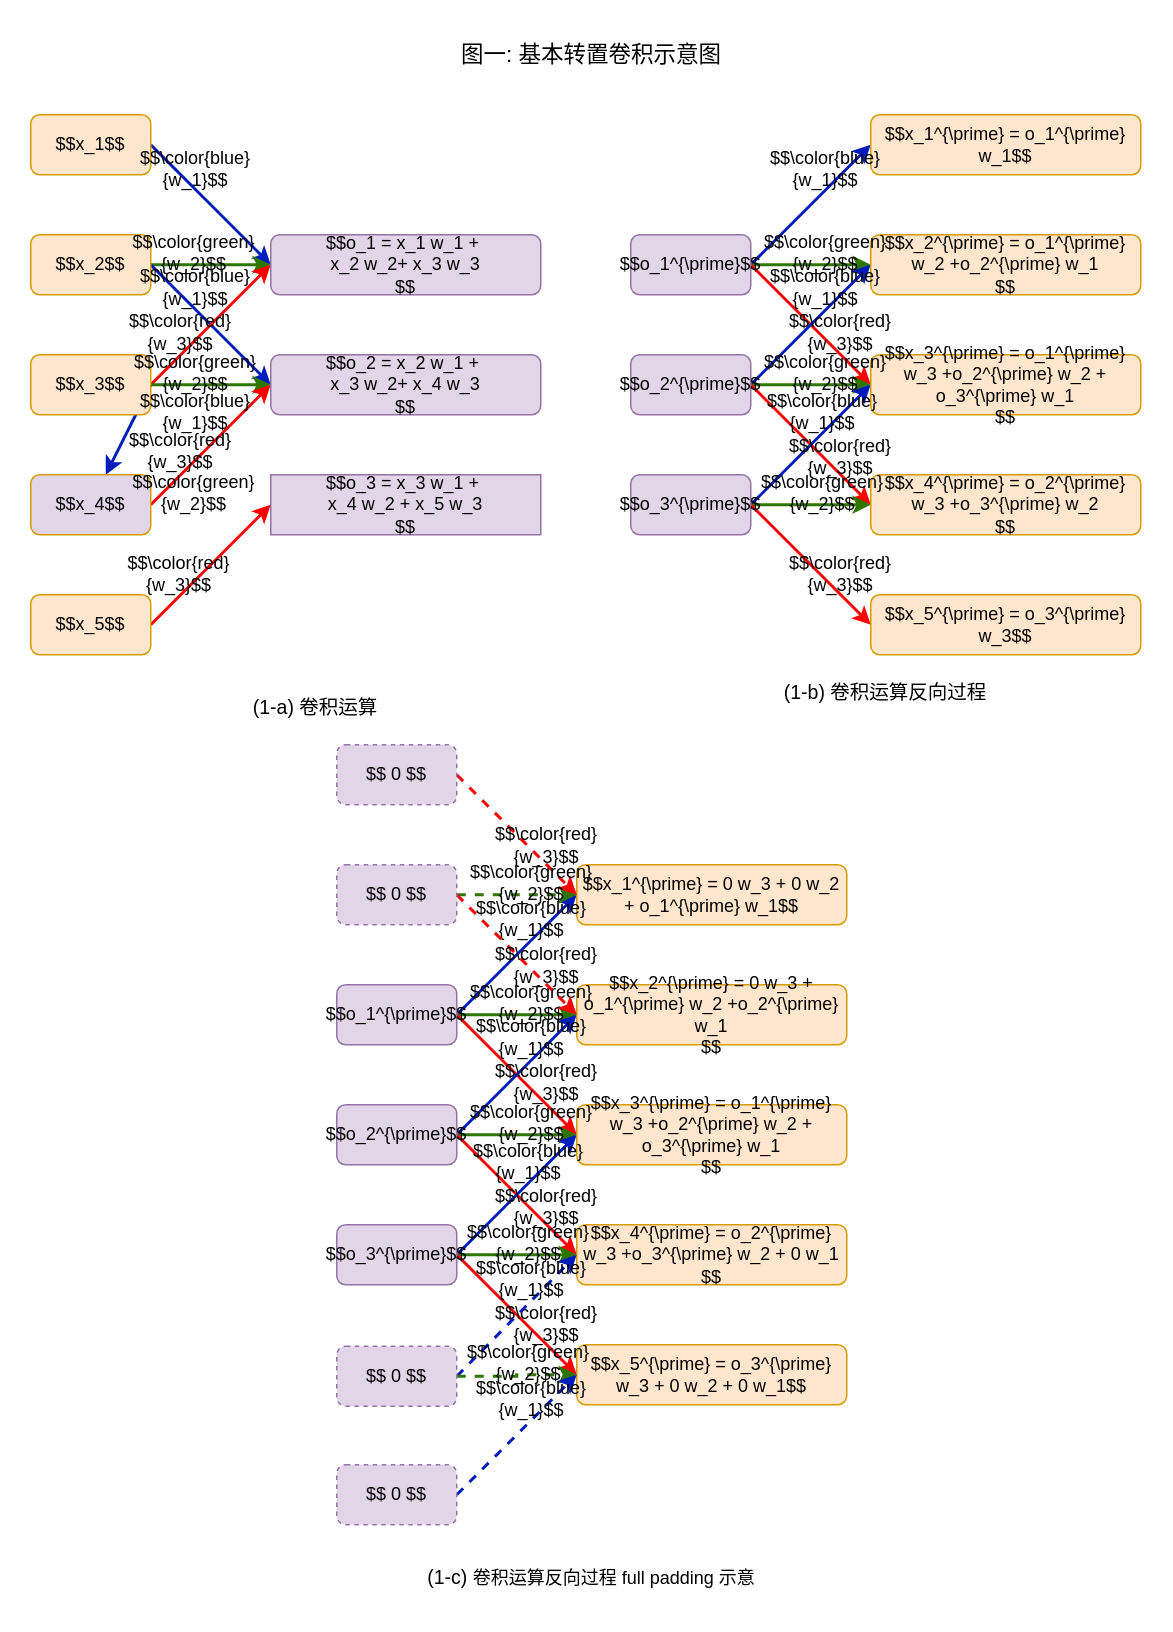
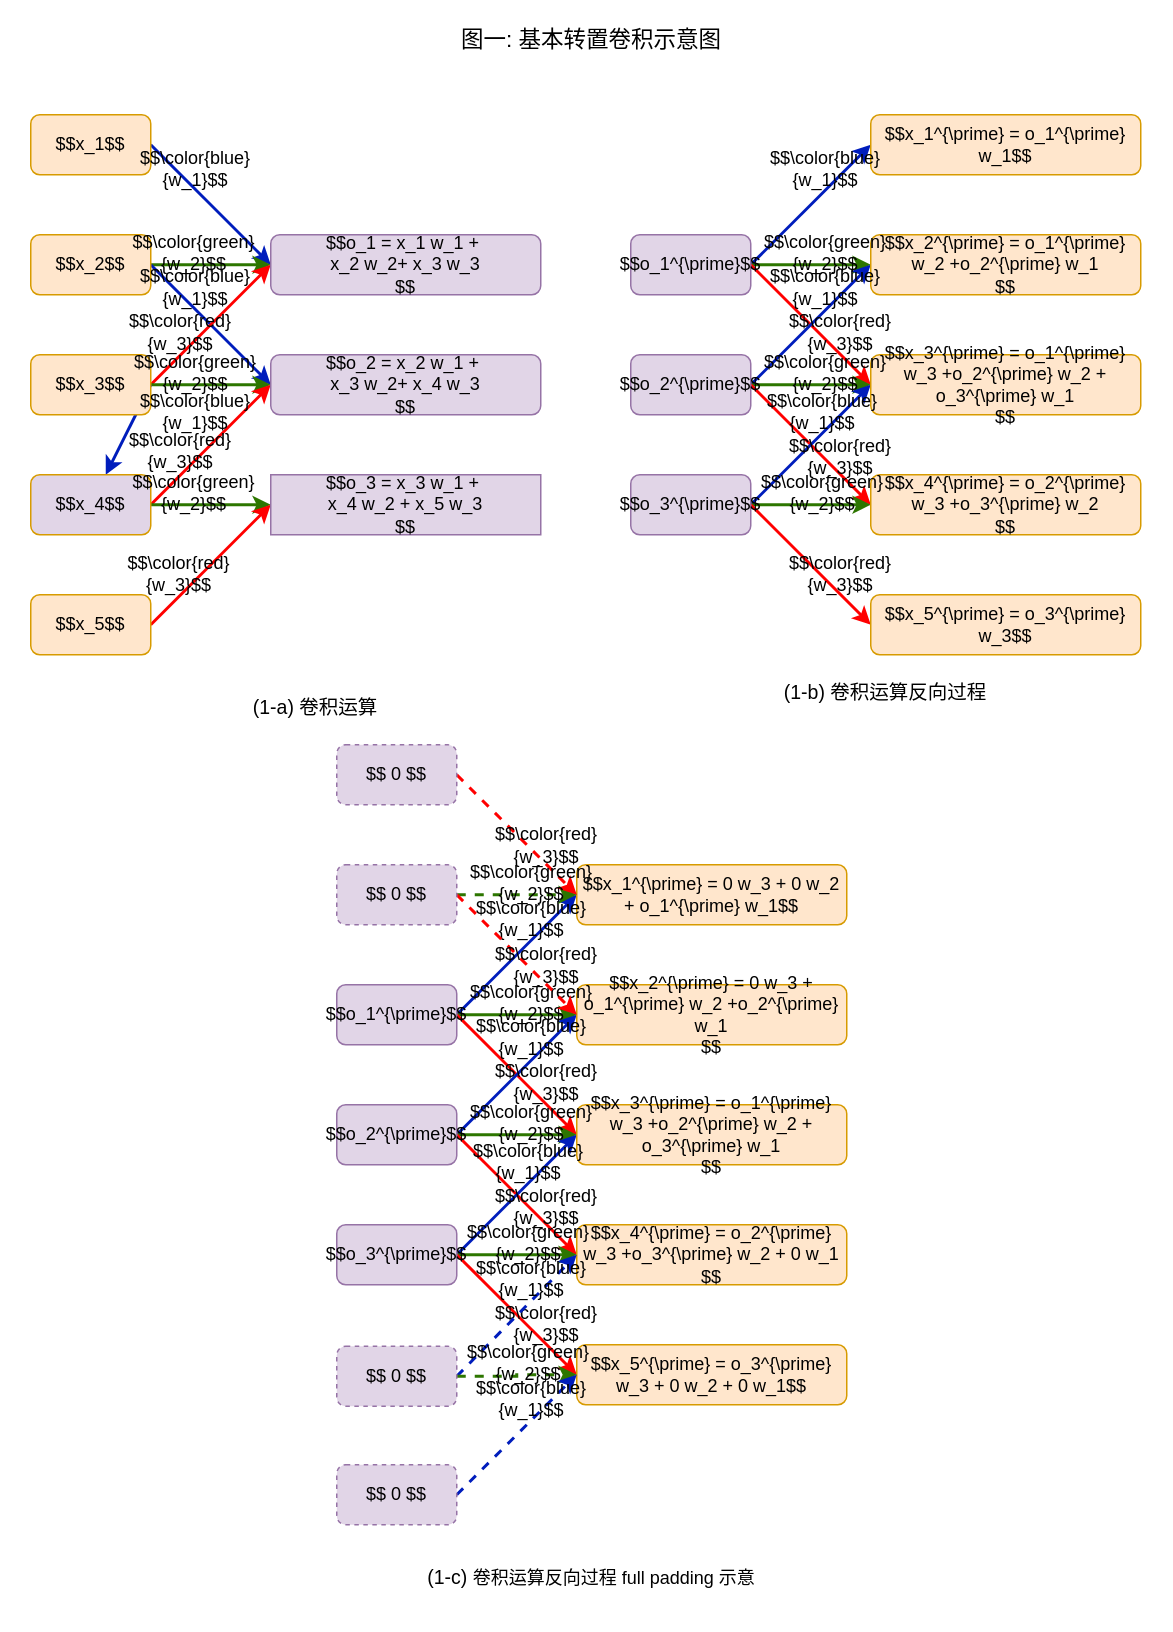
- <mxCell id="54" value="&lt;font style=&quot;font-size: 15px;&quot;&gt;图一: 基本转置卷积示意图&lt;/font&gt;" style="text;html=1;strokeColor=none;fillColor=none;align=center;verticalAlign=middle;whiteSpace=wrap;rounded=0;" parent="1" vertex="1"><mxGeometry x="294" y="20" width="200" height="30" as="geometry" /></mxCell>
+ <mxCell id="54" value="&lt;font style=&quot;font-size: 15px;&quot;&gt;图一: 基本转置卷积示意图&lt;/font&gt;" style="text;html=1;strokeColor=none;fillColor=none;align=center;verticalAlign=middle;whiteSpace=wrap;rounded=0;" parent="1" vertex="1"><mxGeometry x="294" y="10" width="200" height="30" as="geometry" /></mxCell>
+ <mxCell id="12" style="rounded=0;orthogonalLoop=1;jettySize=auto;html=1;exitX=1;exitY=0.5;exitDx=0;exitDy=0;fillColor=#60a917;strokeColor=#2D7600;strokeWidth=2;" parent="1" source="13" target="18" edge="1"><mxGeometry relative="1" as="geometry" /></mxCell>
